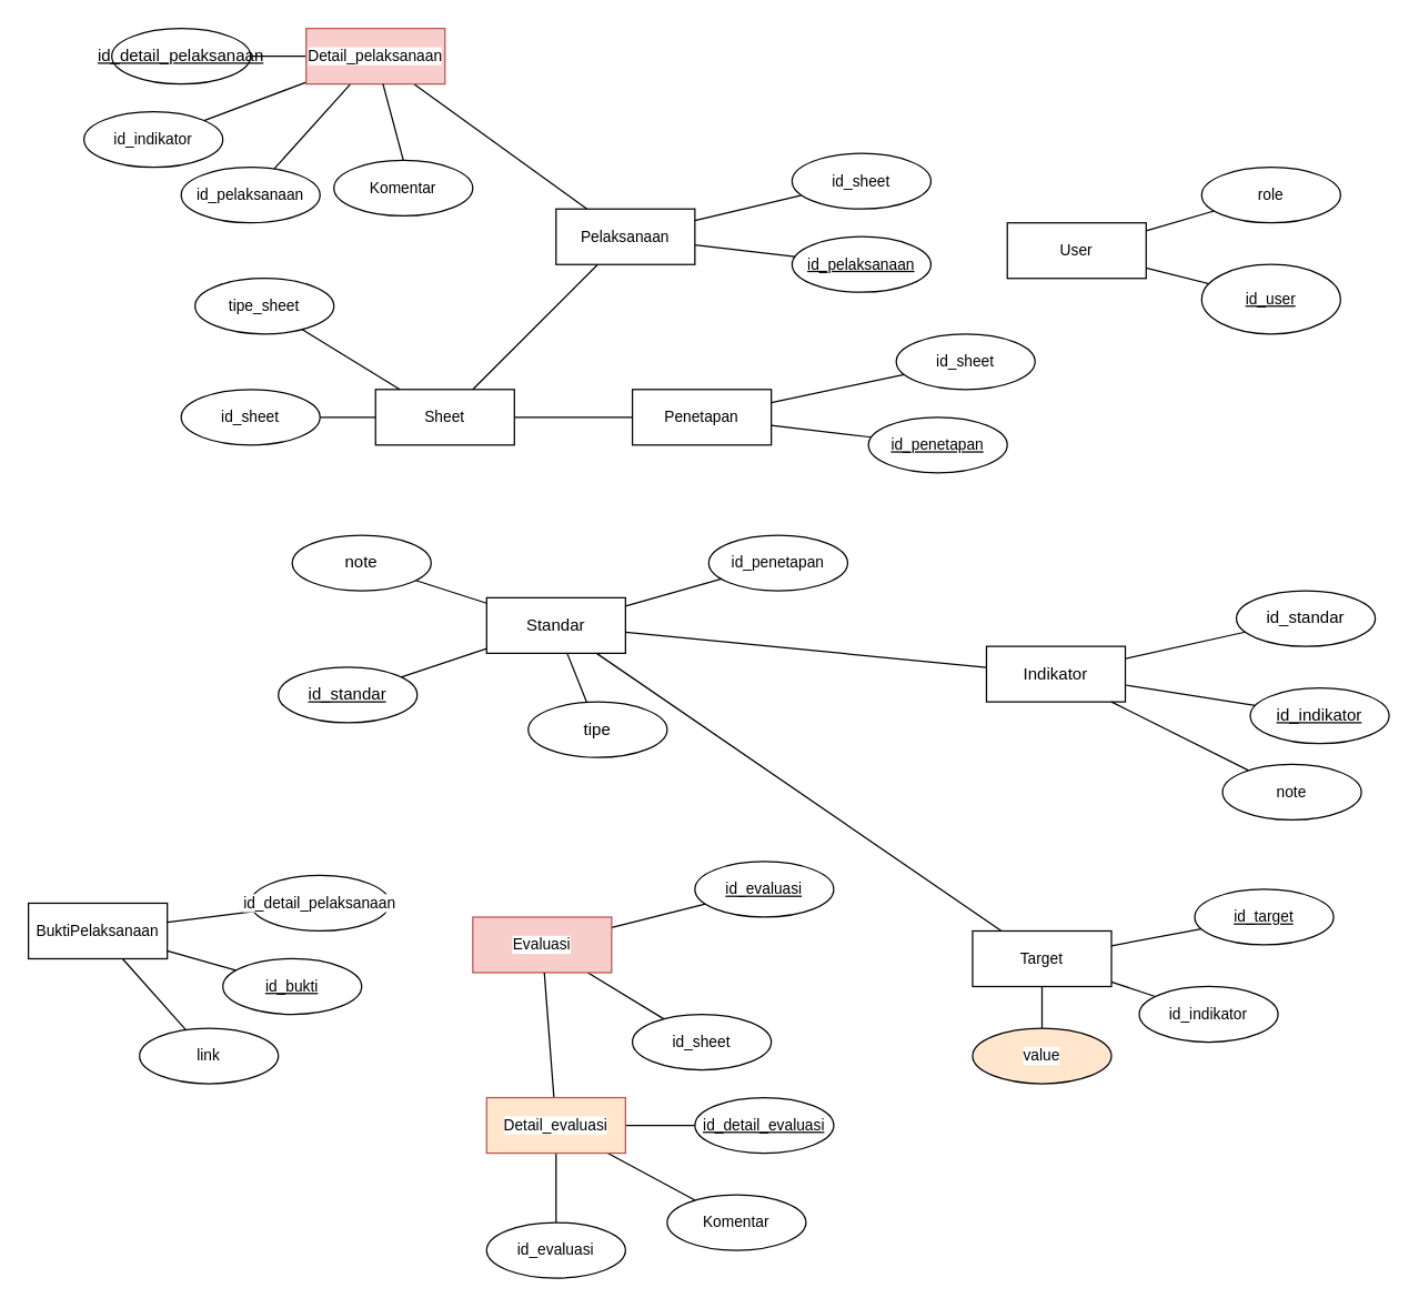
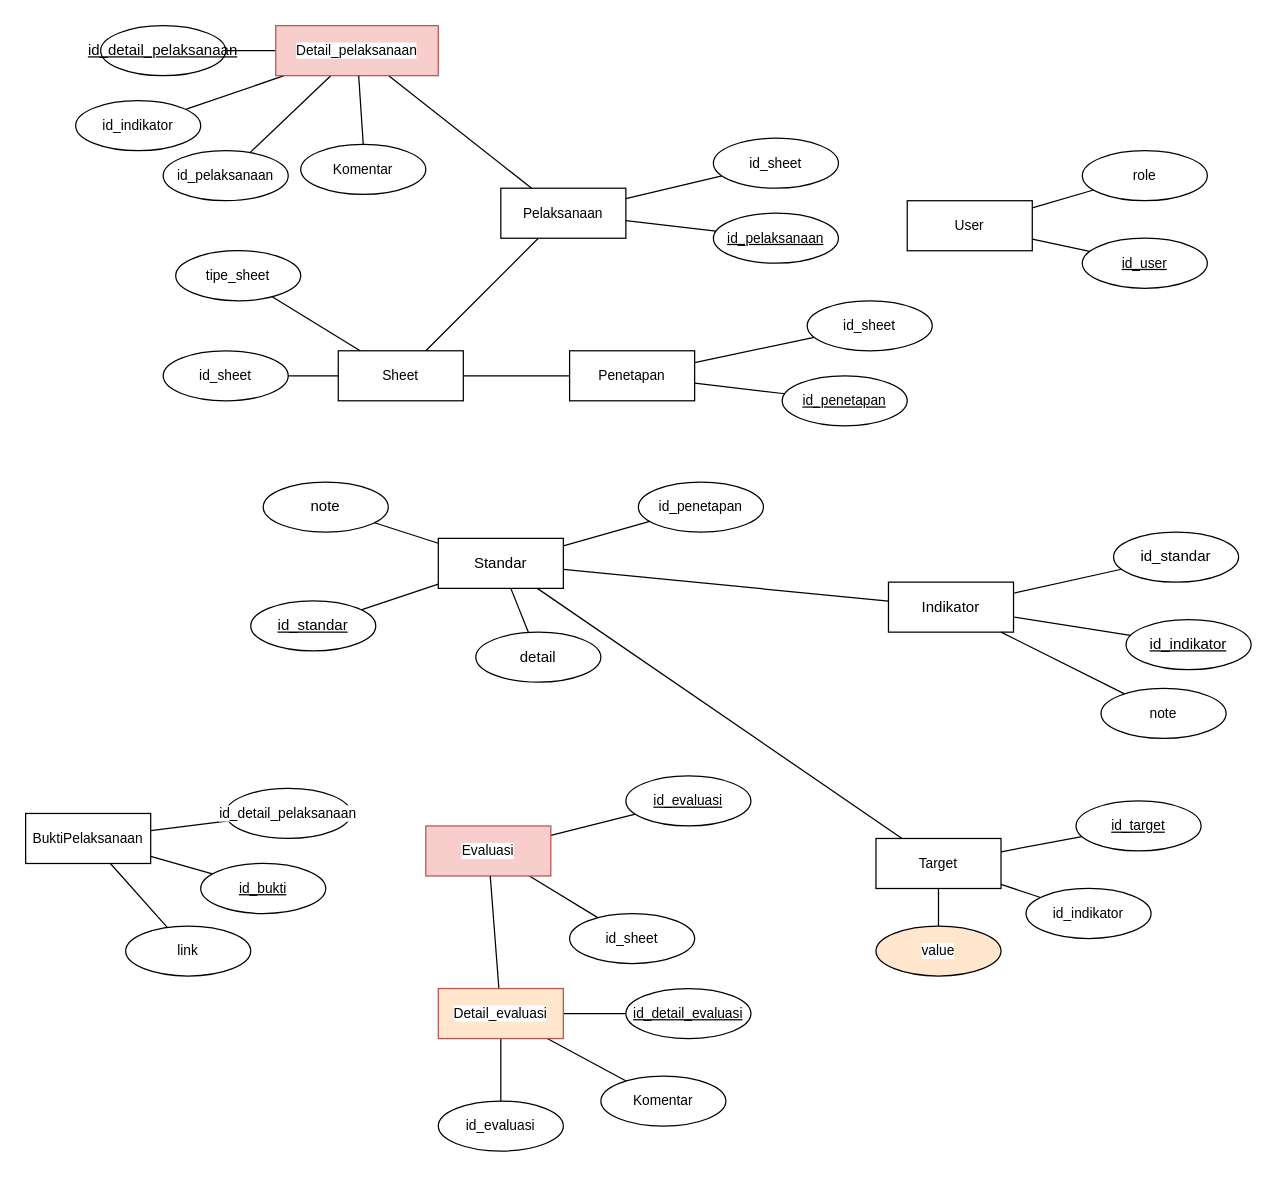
- <mxCell id="47" value="Detail_pelaksanaan" style="whiteSpace=wrap;html=1;align=center;fontFamily=Helvetica;fontSize=11;labelBackgroundColor=default;fillColor=#f8cecc;strokeColor=#b85450;" parent="1" vertex="1"><mxGeometry x="220" y="20" width="100" height="40" as="geometry" /></mxCell>
+ <mxCell id="47" value="Detail_pelaksanaan" style="whiteSpace=wrap;html=1;align=center;fontFamily=Helvetica;fontSize=11;labelBackgroundColor=default;fillColor=#f8cecc;strokeColor=#b85450;" parent="1" vertex="1"><mxGeometry x="220" y="20" width="130" height="40" as="geometry" /></mxCell>
- <mxCell id="26" value="id_user" style="ellipse;whiteSpace=wrap;html=1;align=center;fontStyle=4;fontFamily=Helvetica;fontSize=11;fontColor=default;labelBackgroundColor=default;" parent="1" vertex="1"><mxGeometry x="865" y="190" width="100" height="50" as="geometry" /></mxCell>
+ <mxCell id="26" value="id_user" style="ellipse;whiteSpace=wrap;html=1;align=center;fontStyle=4;fontFamily=Helvetica;fontSize=11;fontColor=default;labelBackgroundColor=default;" parent="1" vertex="1"><mxGeometry x="865" y="190" width="100" height="40" as="geometry" /></mxCell>
- <mxCell id="9" value="tipe" style="ellipse;whiteSpace=wrap;html=1;align=center;" parent="1" vertex="1"><mxGeometry x="380" y="505" width="100" height="40" as="geometry" /></mxCell>
+ <mxCell id="9" value="detail" style="ellipse;whiteSpace=wrap;html=1;align=center;" parent="1" vertex="1"><mxGeometry x="380" y="505" width="100" height="40" as="geometry" /></mxCell>
